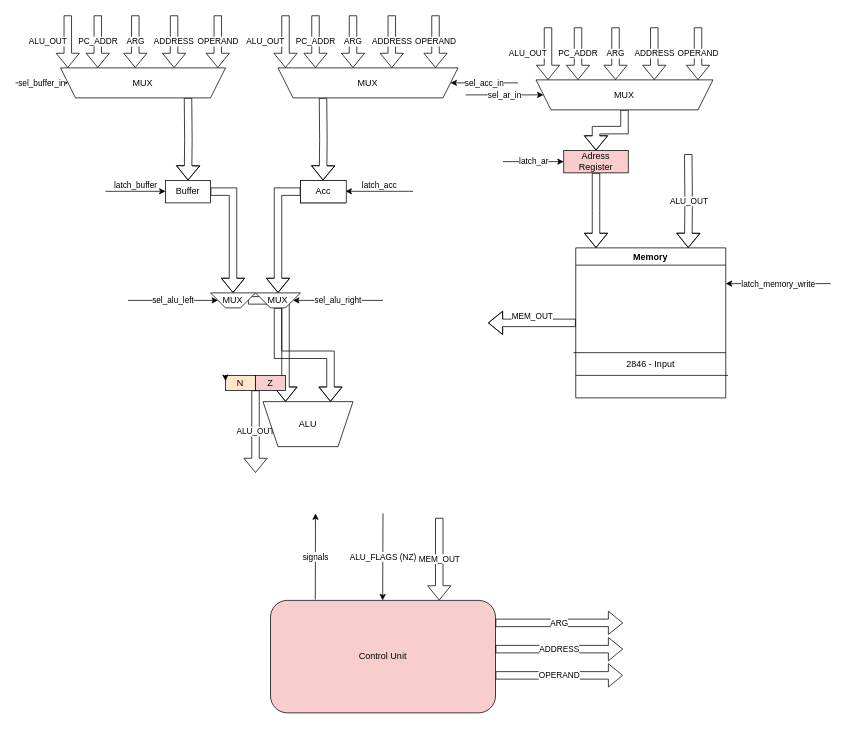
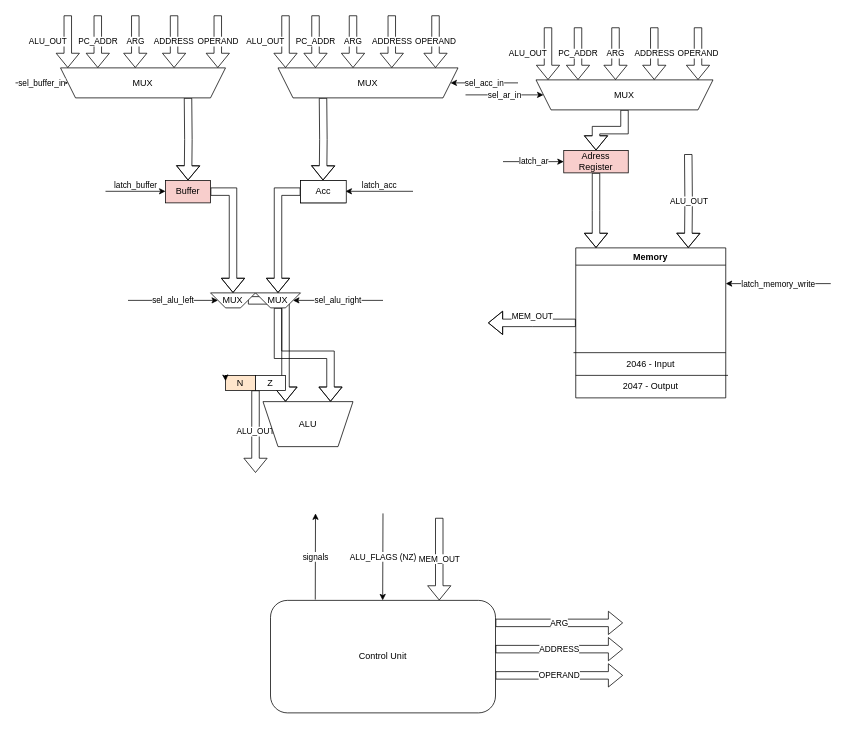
- <mxCell id="5" value="Buffer" style="rounded=0;whiteSpace=wrap;html=1;" parent="1" vertex="1"><mxGeometry x="220" y="240" width="60" height="30" as="geometry" /></mxCell>
+ <mxCell id="5" value="Buffer" style="rounded=0;whiteSpace=wrap;html=1;fillColor=#f8cecc;" parent="1" vertex="1"><mxGeometry x="220" y="240" width="60" height="30" as="geometry" /></mxCell>
- <mxCell id="16" value="2846 - Input" style="text;html=1;align=center;verticalAlign=middle;whiteSpace=wrap;rounded=0;" parent="13" vertex="1"><mxGeometry y="140" width="200" height="30" as="geometry" /></mxCell>
+ <mxCell id="16" value="2046 - Input" style="text;html=1;align=center;verticalAlign=middle;whiteSpace=wrap;rounded=0;" parent="13" vertex="1"><mxGeometry y="140" width="200" height="30" as="geometry" /></mxCell>
- <mxCell id="45" value="Z" style="rounded=0;whiteSpace=wrap;html=1;fillColor=#f8cecc;" parent="1" vertex="1"><mxGeometry x="340" y="500" width="40" height="20" as="geometry" /></mxCell>
+ <mxCell id="45" value="Z" style="rounded=0;whiteSpace=wrap;html=1;" parent="1" vertex="1"><mxGeometry x="340" y="500" width="40" height="20" as="geometry" /></mxCell>
+ <mxCell id="17" value="2047 - Output" style="text;html=1;align=center;verticalAlign=middle;whiteSpace=wrap;rounded=0;" parent="13" vertex="1"><mxGeometry y="170" width="200" height="30" as="geometry" /></mxCell>
- <mxCell id="41" value="Control Unit" style="rounded=1;whiteSpace=wrap;html=1;fillColor=#f8cecc;" parent="1" vertex="1"><mxGeometry x="360" y="800" width="300" height="150" as="geometry" /></mxCell>
+ <mxCell id="41" value="Control Unit" style="rounded=1;whiteSpace=wrap;html=1;" parent="1" vertex="1"><mxGeometry x="360" y="800" width="300" height="150" as="geometry" /></mxCell>
